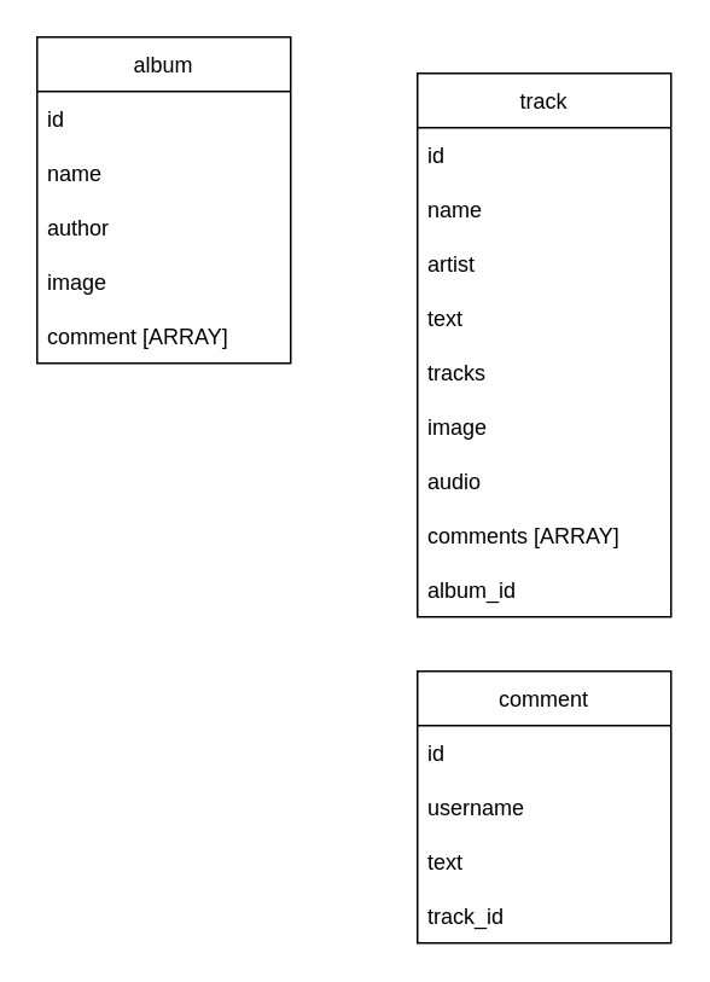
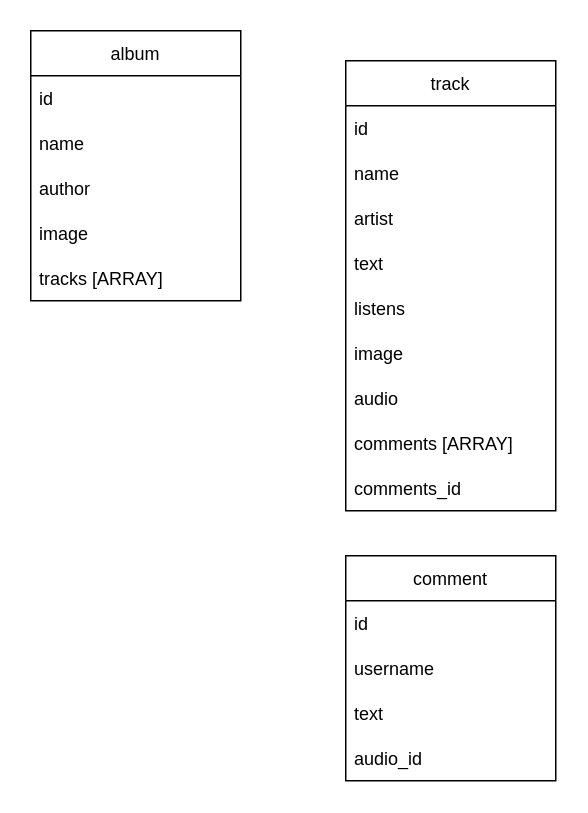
- <mxCell id="17" value="comment [ARRAY]" style="text;strokeColor=none;fillColor=none;align=left;verticalAlign=middle;spacingLeft=4;spacingRight=4;overflow=hidden;points=[[0,0.5],[1,0.5]];portConstraint=eastwest;rotatable=0;" vertex="1" parent="12"><mxGeometry y="150" width="140" height="30" as="geometry" /></mxCell>
+ <mxCell id="17" value="tracks [ARRAY]" style="text;strokeColor=none;fillColor=none;align=left;verticalAlign=middle;spacingLeft=4;spacingRight=4;overflow=hidden;points=[[0,0.5],[1,0.5]];portConstraint=eastwest;rotatable=0;" vertex="1" parent="12"><mxGeometry y="150" width="140" height="30" as="geometry" /></mxCell>
- <mxCell id="7" value="tracks" style="text;strokeColor=none;fillColor=none;align=left;verticalAlign=middle;spacingLeft=4;spacingRight=4;overflow=hidden;points=[[0,0.5],[1,0.5]];portConstraint=eastwest;rotatable=0;" vertex="1" parent="2"><mxGeometry y="150" width="140" height="30" as="geometry" /></mxCell>
+ <mxCell id="7" value="listens" style="text;strokeColor=none;fillColor=none;align=left;verticalAlign=middle;spacingLeft=4;spacingRight=4;overflow=hidden;points=[[0,0.5],[1,0.5]];portConstraint=eastwest;rotatable=0;" vertex="1" parent="2"><mxGeometry y="150" width="140" height="30" as="geometry" /></mxCell>
- <mxCell id="11" value="album_id" style="text;strokeColor=none;fillColor=none;align=left;verticalAlign=middle;spacingLeft=4;spacingRight=4;overflow=hidden;points=[[0,0.5],[1,0.5]];portConstraint=eastwest;rotatable=0;" vertex="1" parent="2"><mxGeometry y="270" width="140" height="30" as="geometry" /></mxCell>
+ <mxCell id="11" value="comments_id" style="text;strokeColor=none;fillColor=none;align=left;verticalAlign=middle;spacingLeft=4;spacingRight=4;overflow=hidden;points=[[0,0.5],[1,0.5]];portConstraint=eastwest;rotatable=0;" vertex="1" parent="2"><mxGeometry y="270" width="140" height="30" as="geometry" /></mxCell>
- <mxCell id="22" value="track_id" style="text;strokeColor=none;fillColor=none;align=left;verticalAlign=middle;spacingLeft=4;spacingRight=4;overflow=hidden;points=[[0,0.5],[1,0.5]];portConstraint=eastwest;rotatable=0;" vertex="1" parent="18"><mxGeometry y="120" width="140" height="30" as="geometry" /></mxCell>
+ <mxCell id="22" value="audio_id" style="text;strokeColor=none;fillColor=none;align=left;verticalAlign=middle;spacingLeft=4;spacingRight=4;overflow=hidden;points=[[0,0.5],[1,0.5]];portConstraint=eastwest;rotatable=0;" vertex="1" parent="18"><mxGeometry y="120" width="140" height="30" as="geometry" /></mxCell>
